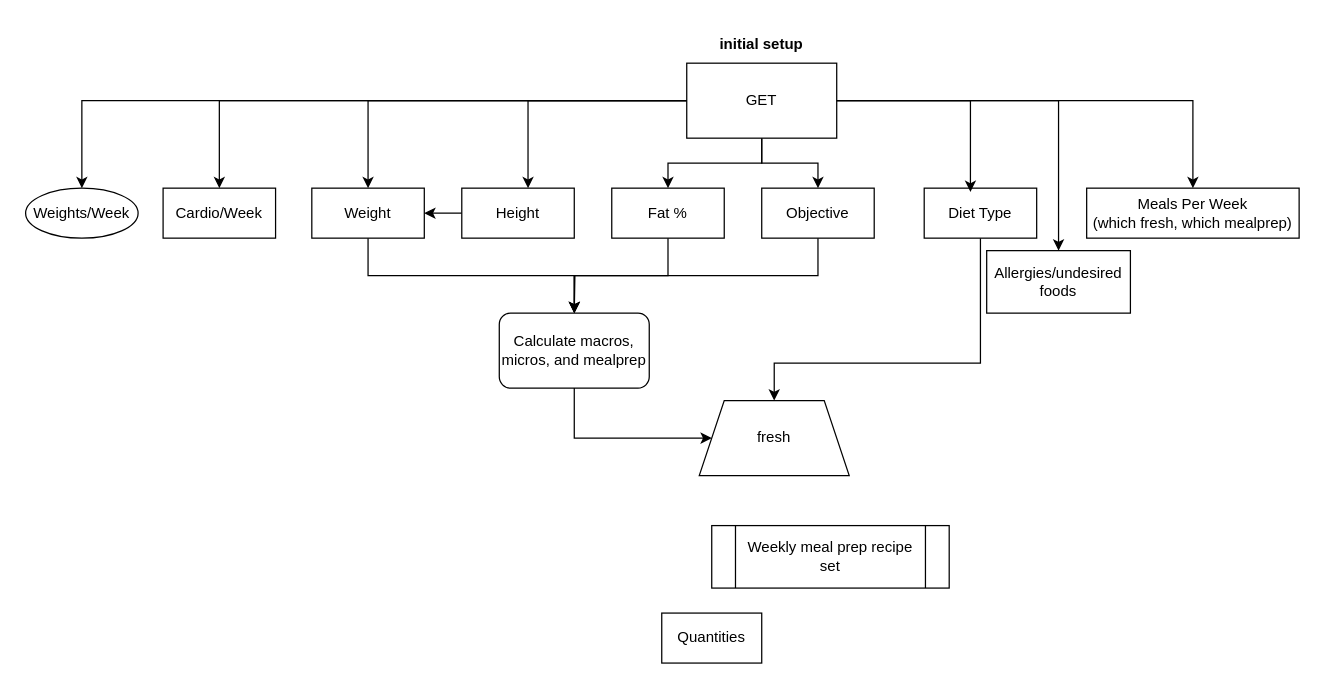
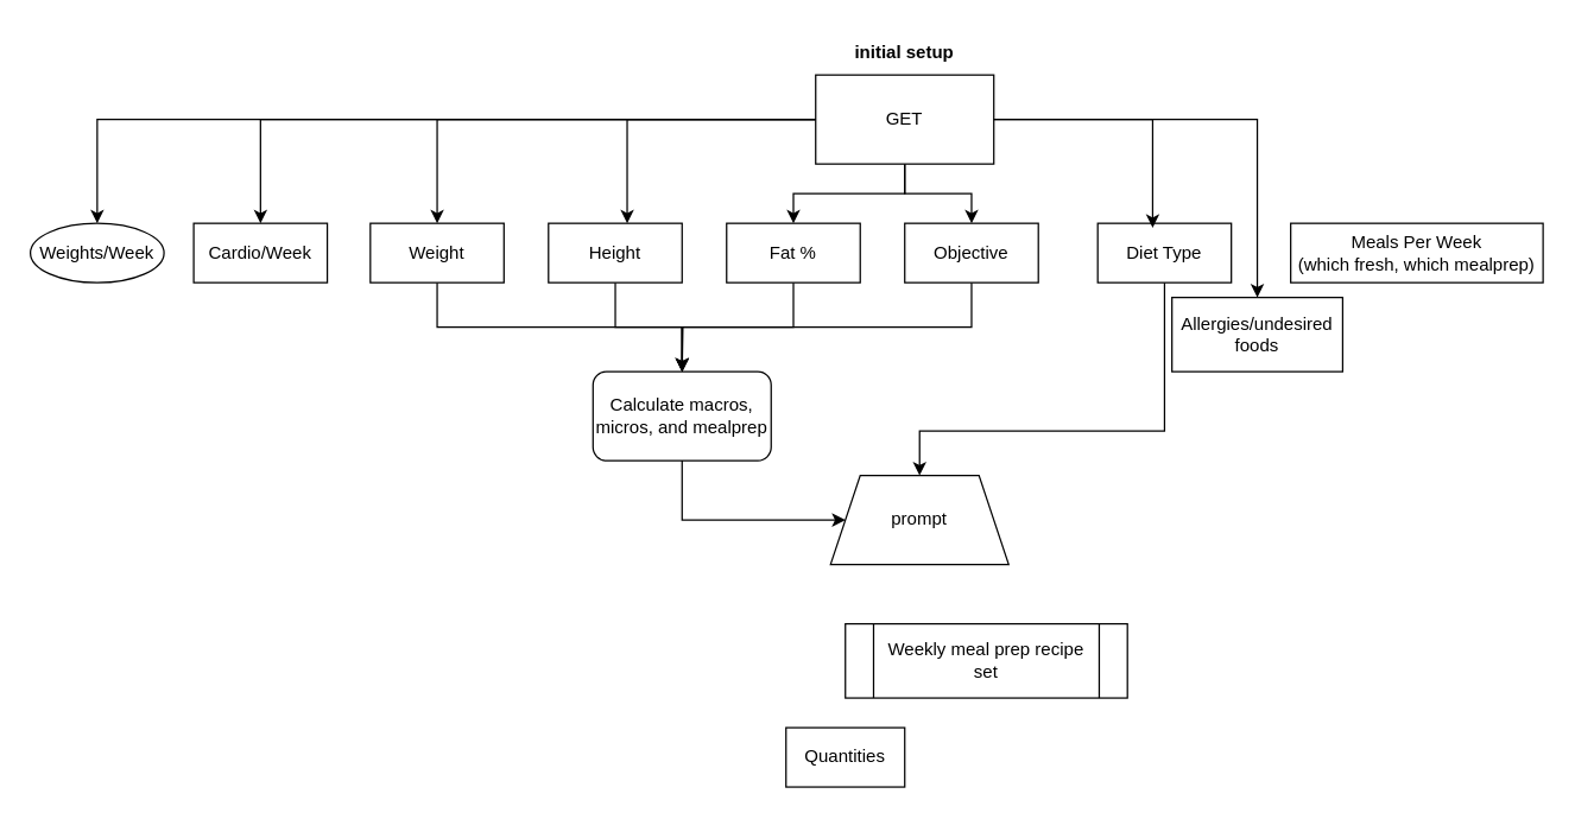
- <mxCell id="5" style="edgeStyle=orthogonalEdgeStyle;rounded=0;orthogonalLoop=1;jettySize=auto;html=1;" edge="1" parent="1" source="9" target="21"><mxGeometry relative="1" as="geometry" /></mxCell>
- <mxCell id="13" style="edgeStyle=orthogonalEdgeStyle;rounded=0;orthogonalLoop=1;jettySize=auto;html=1;" edge="1" parent="1" source="14" target="12"><mxGeometry relative="1" as="geometry" /></mxCell>
+ <mxCell id="13" style="edgeStyle=orthogonalEdgeStyle;rounded=0;orthogonalLoop=1;jettySize=auto;html=1;entryX=0.5;entryY=0;entryDx=0;entryDy=0;" edge="1" parent="1" source="14" target="26"><mxGeometry relative="1" as="geometry" /></mxCell>
- <mxCell id="28" value="fresh" style="shape=trapezoid;perimeter=trapezoidPerimeter;whiteSpace=wrap;html=1;fixedSize=1;" vertex="1" parent="1"><mxGeometry x="559" y="320" width="120" height="60" as="geometry" /></mxCell>
+ <mxCell id="28" value="prompt" style="shape=trapezoid;perimeter=trapezoidPerimeter;whiteSpace=wrap;html=1;fixedSize=1;" vertex="1" parent="1"><mxGeometry x="559" y="320" width="120" height="60" as="geometry" /></mxCell>
